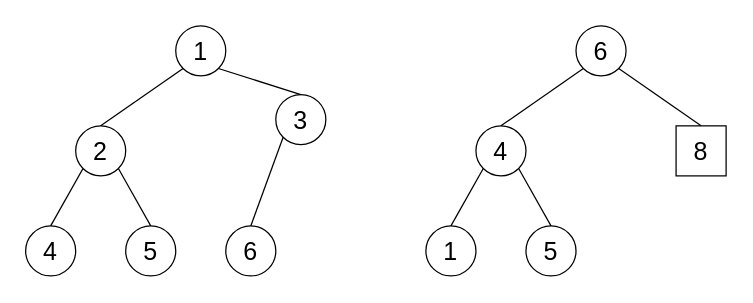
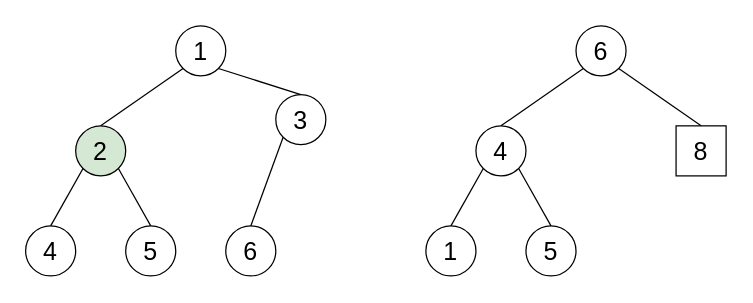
- <mxCell id="3" value="&lt;font style=&quot;font-size: 20px;&quot;&gt;2&lt;/font&gt;" style="ellipse;whiteSpace=wrap;html=1;" parent="1" vertex="1"><mxGeometry x="60" y="100" width="40" height="40" as="geometry" /></mxCell>
+ <mxCell id="3" value="&lt;font style=&quot;font-size: 20px;&quot;&gt;2&lt;/font&gt;" style="ellipse;whiteSpace=wrap;html=1;fillColor=#d5e8d4;" parent="1" vertex="1"><mxGeometry x="60" y="100" width="40" height="40" as="geometry" /></mxCell>
